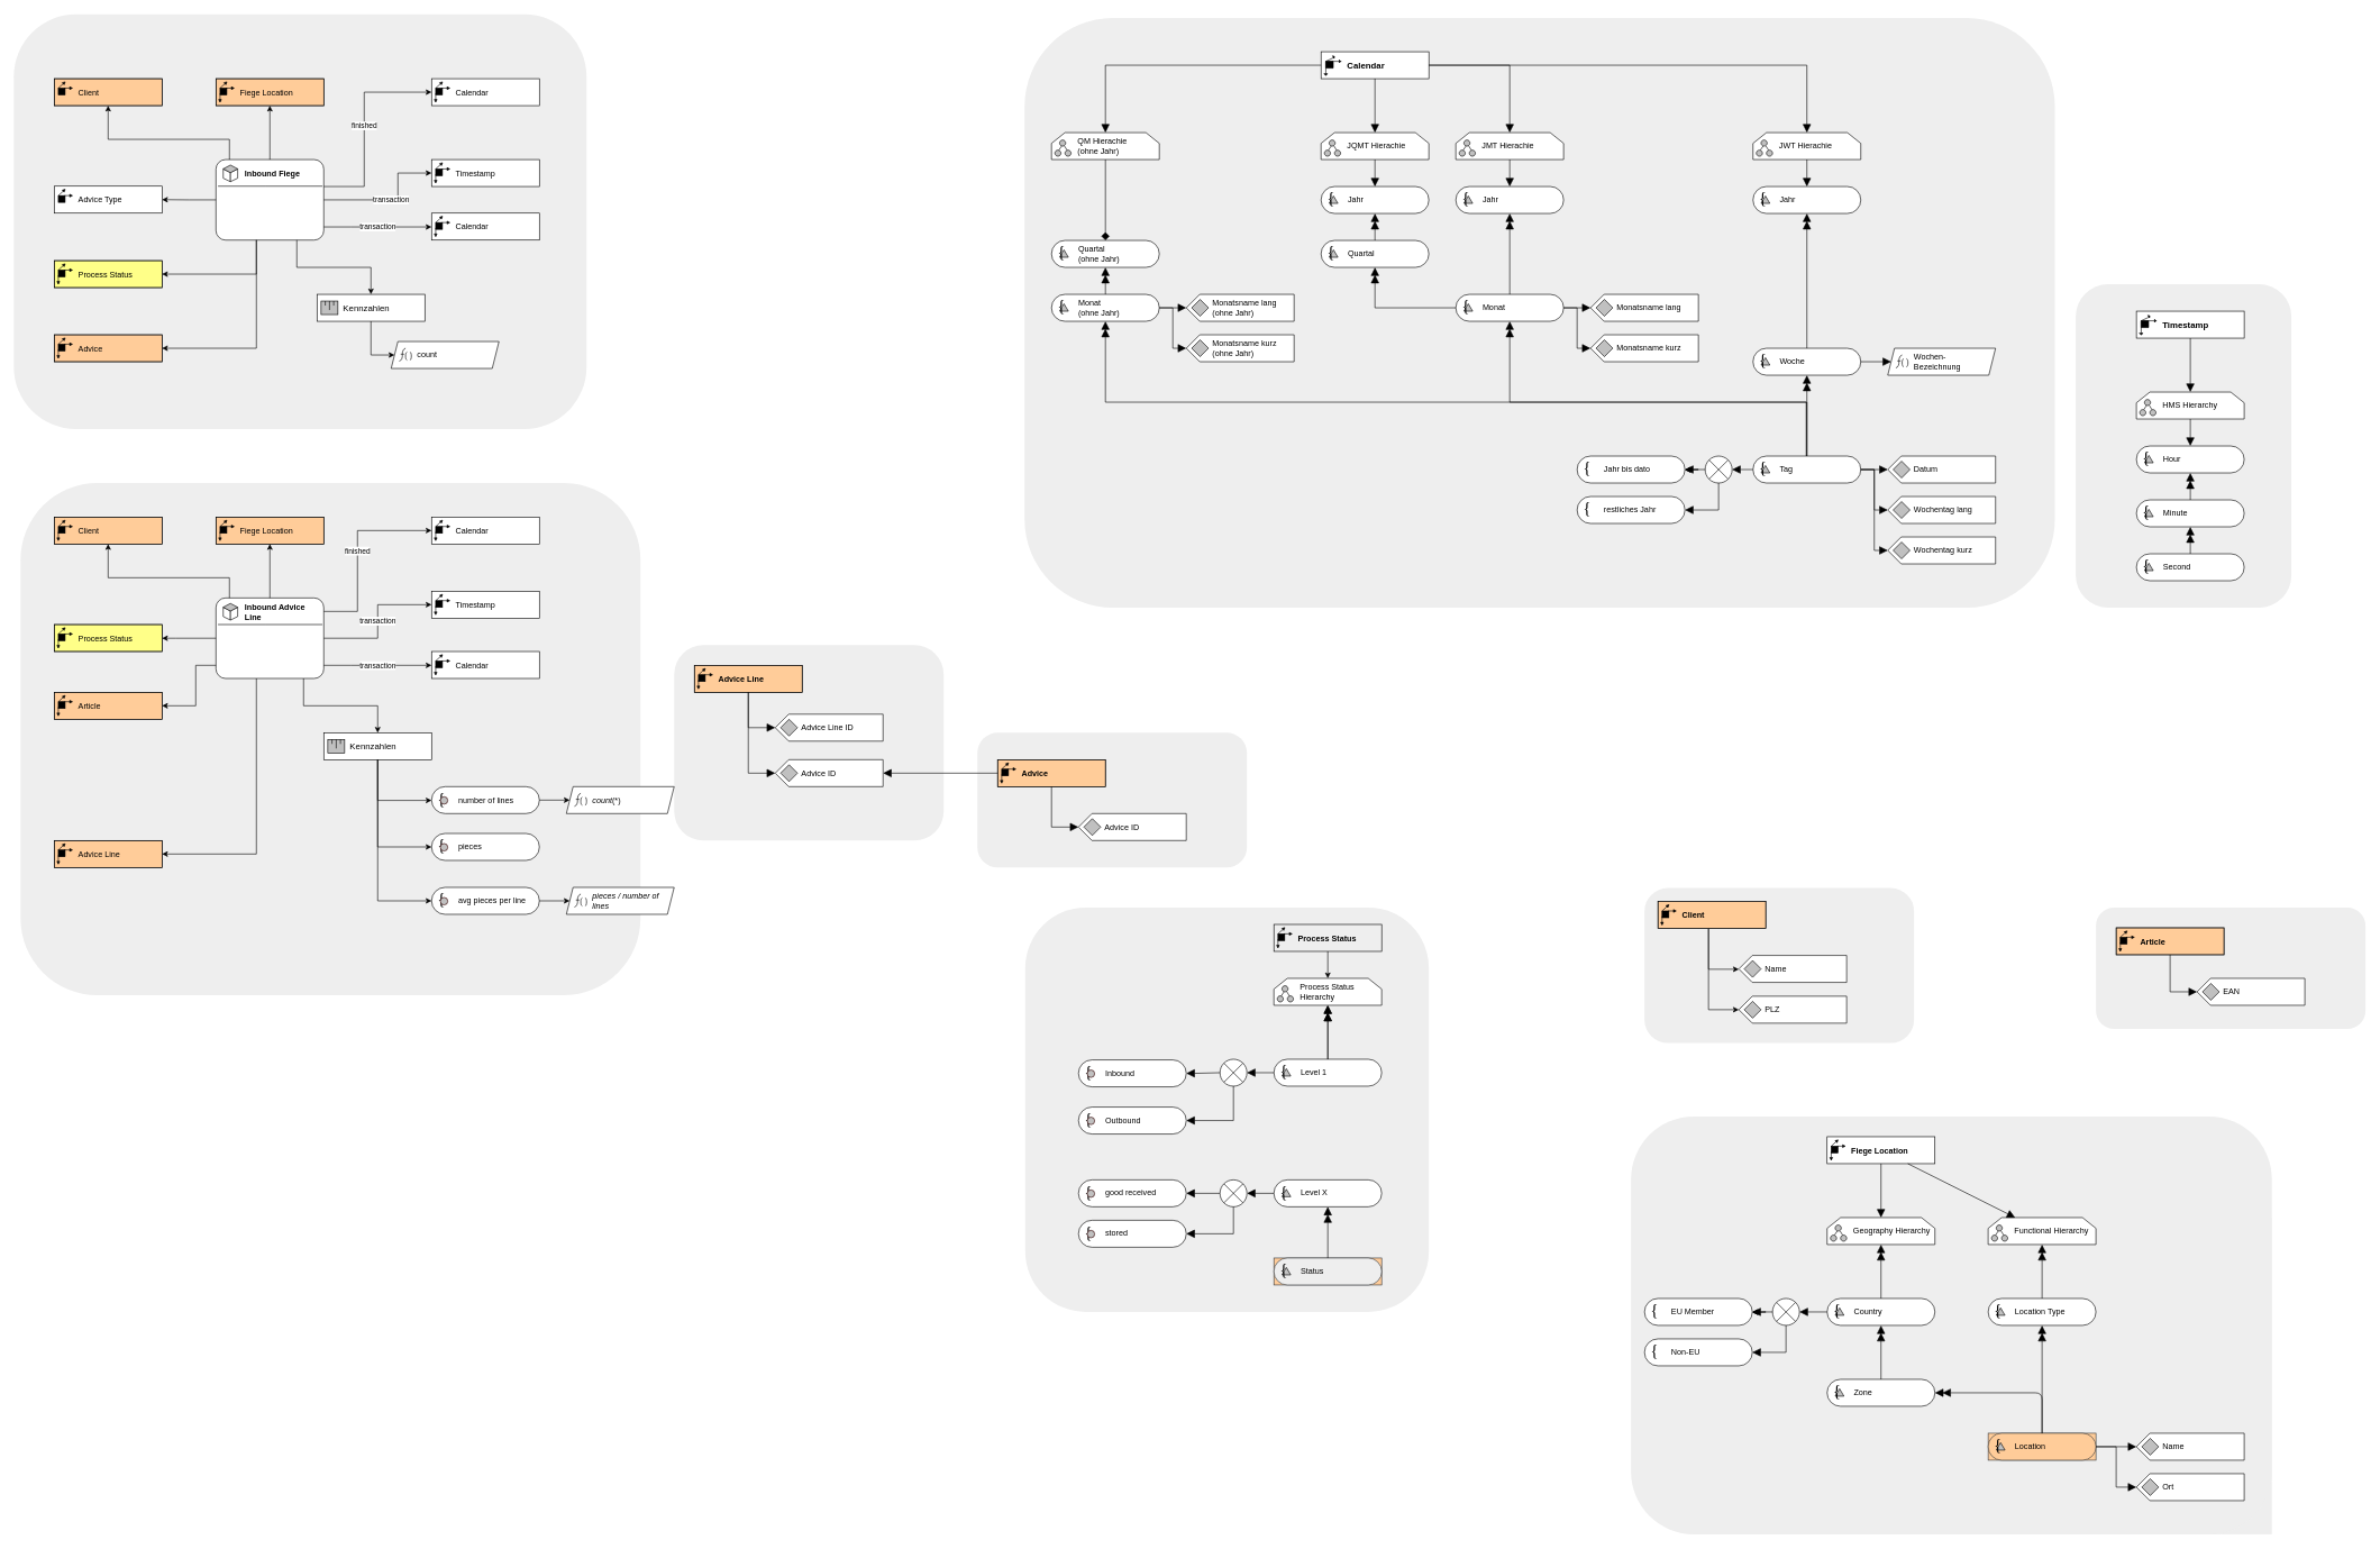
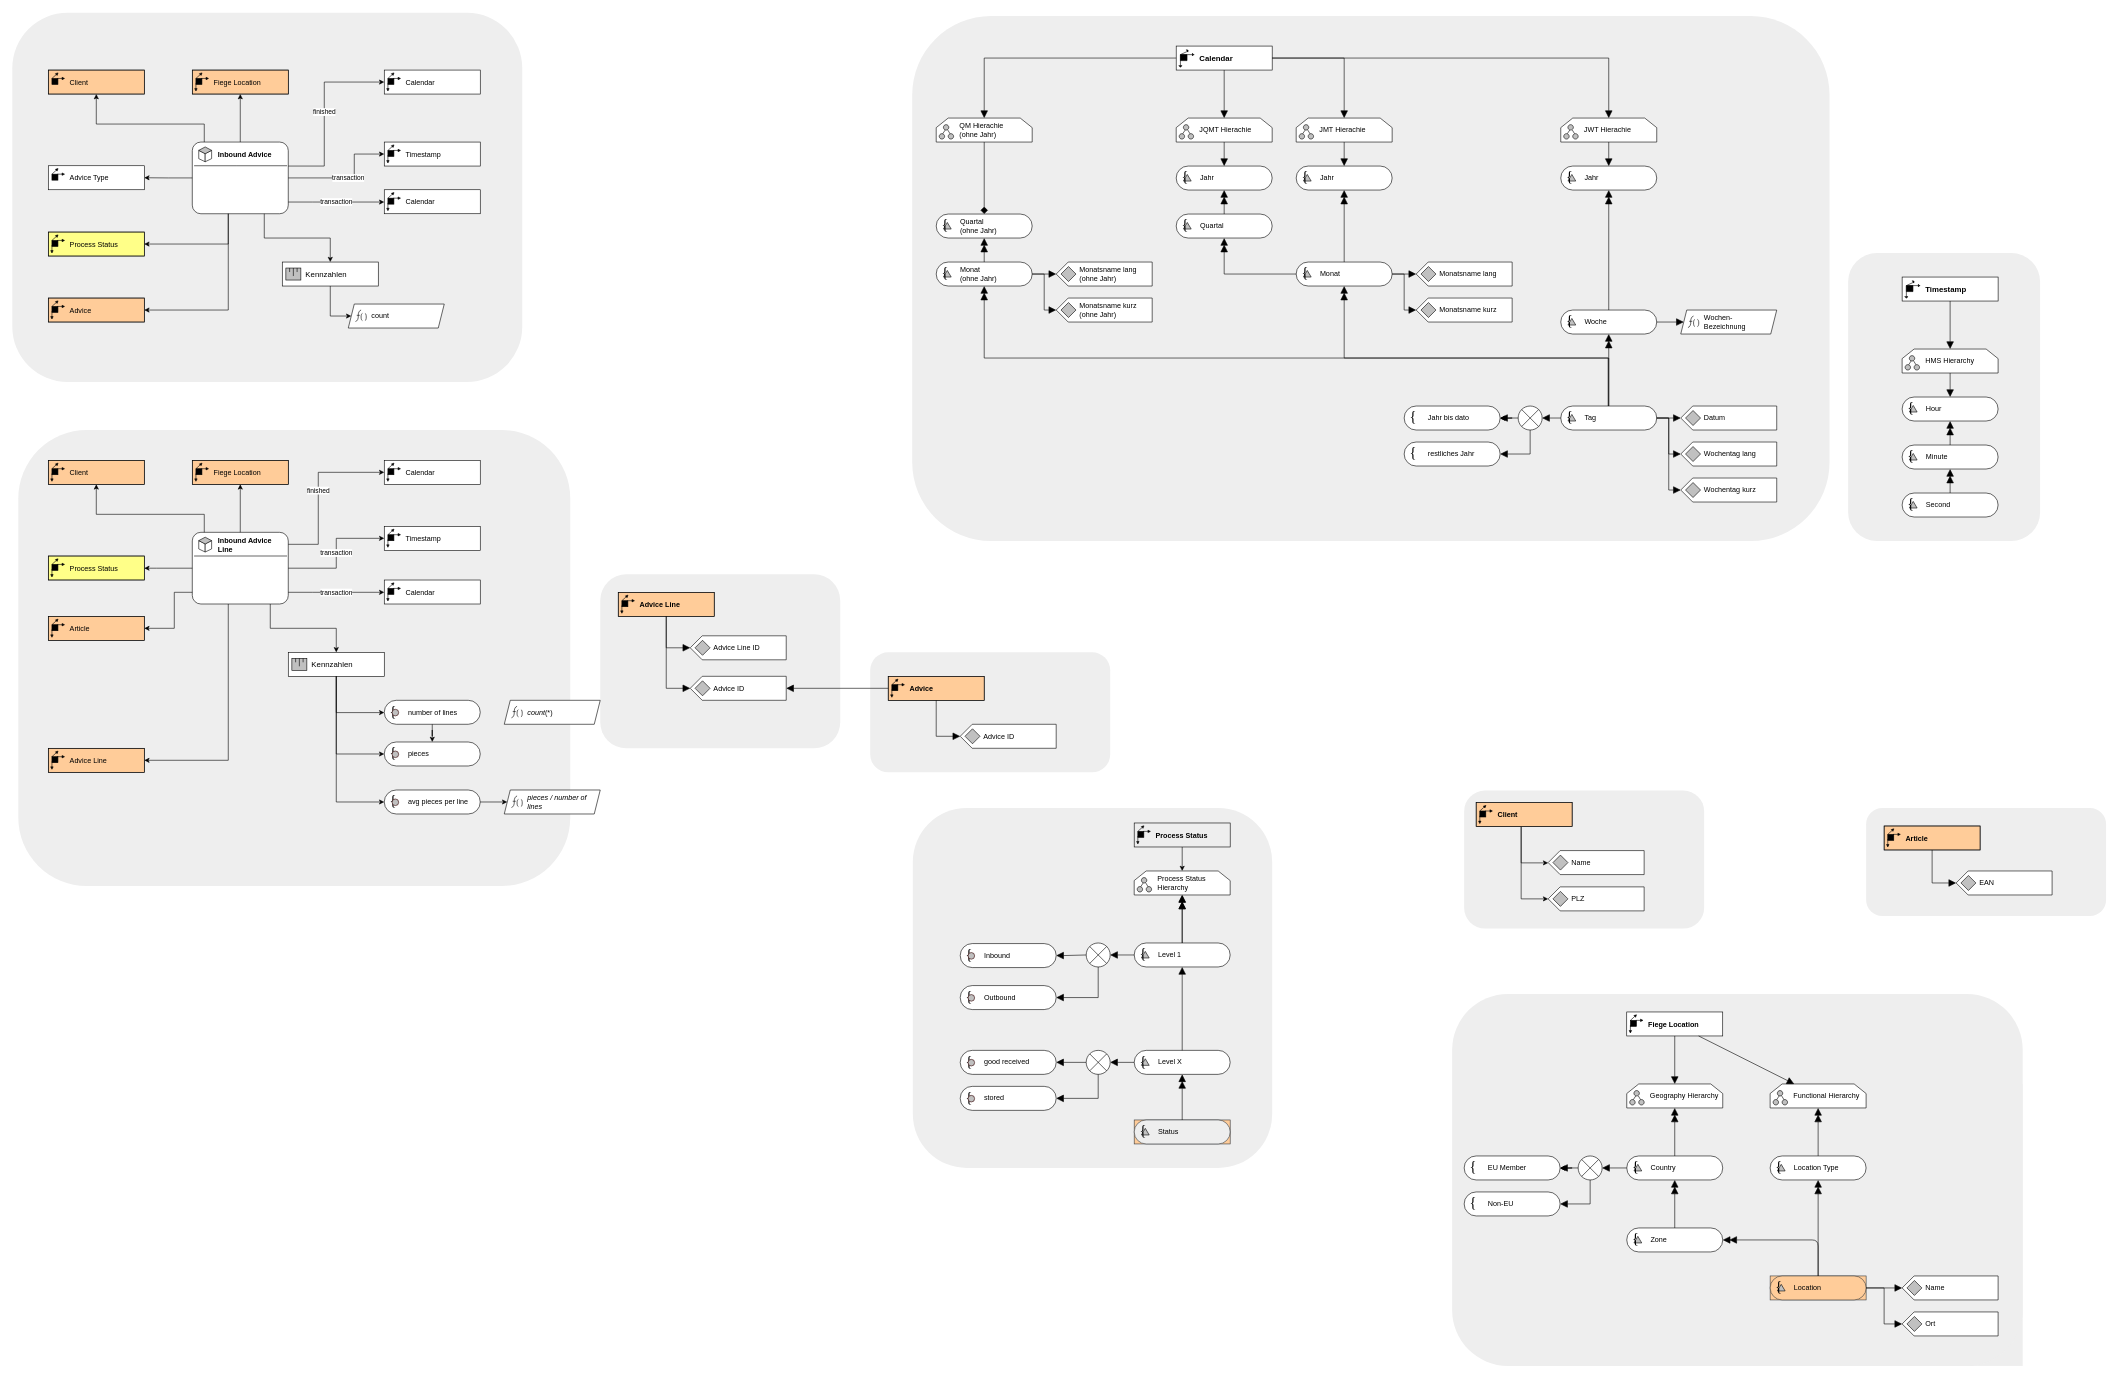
- <mxCell id="51" value="Inbound Fiege" style="rounded=1;whiteSpace=wrap;html=1;arcSize=50;align=left;spacingLeft=38;strokeColor=#FFFFFF;fontStyle=1" vertex="1" parent="49"><mxGeometry x="3" y="3.5" width="153" height="36" as="geometry" /></mxCell>
+ <mxCell id="51" value="Inbound Advice" style="rounded=1;whiteSpace=wrap;html=1;arcSize=50;align=left;spacingLeft=38;strokeColor=#FFFFFF;fontStyle=1" vertex="1" parent="49"><mxGeometry x="3" y="3.5" width="153" height="36" as="geometry" /></mxCell>
- <mxCell id="568" style="edgeStyle=orthogonalEdgeStyle;rounded=0;orthogonalLoop=1;jettySize=auto;html=1;" edge="1" parent="1" source="564" target="155"><mxGeometry relative="1" as="geometry" /></mxCell>
+ <mxCell id="568" style="edgeStyle=orthogonalEdgeStyle;rounded=0;orthogonalLoop=1;jettySize=auto;html=1;" edge="1" parent="1" source="564" target="132"><mxGeometry relative="1" as="geometry" /></mxCell>
+ <mxCell id="437" value="" style="vsdxID=5;startArrow=none;endArrow=block;startSize=10;endSize=10;strokeColor=#000000;spacingTop=0;spacingBottom=0;spacingLeft=0;spacingRight=0;verticalAlign=middle;html=1;labelBackgroundColor=#FFFFFF;rounded=0;jumpStyle=arc;startFill=0;endFill=1;edgeStyle=orthogonalEdgeStyle;" edge="1" parent="1" source="434" target="430"><mxGeometry x="-152" y="-991" relative="1" as="geometry"><mxPoint x="2000" y="1141" as="sourcePoint" /><mxPoint x="1950" y="1181" as="targetPoint" /></mxGeometry></mxCell>
